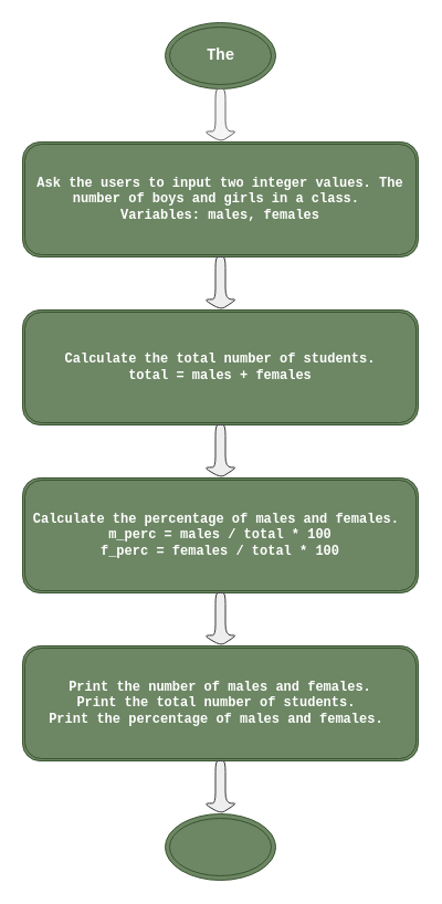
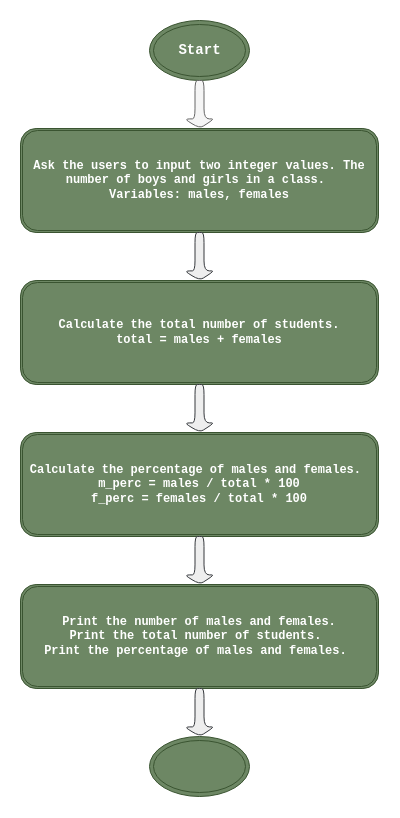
- <mxCell id="2" value="&lt;h3&gt;The&lt;/h3&gt;" style="ellipse;shape=doubleEllipse;html=1;labelBackgroundColor=none;fontFamily=Courier New;rounded=1;fillStyle=auto;strokeColor=#3A5431;labelBorderColor=none;fontColor=#ffffff;fillColor=#6d8764;" vertex="1" parent="1"><mxGeometry x="149" y="20" width="100" height="60" as="geometry" /></mxCell>
+ <mxCell id="2" value="&lt;h3&gt;Start&lt;/h3&gt;" style="ellipse;shape=doubleEllipse;html=1;labelBackgroundColor=none;fontFamily=Courier New;rounded=1;fillStyle=auto;strokeColor=#3A5431;labelBorderColor=none;fontColor=#ffffff;fillColor=#6d8764;" vertex="1" parent="1"><mxGeometry x="149" y="20" width="100" height="60" as="geometry" /></mxCell>
